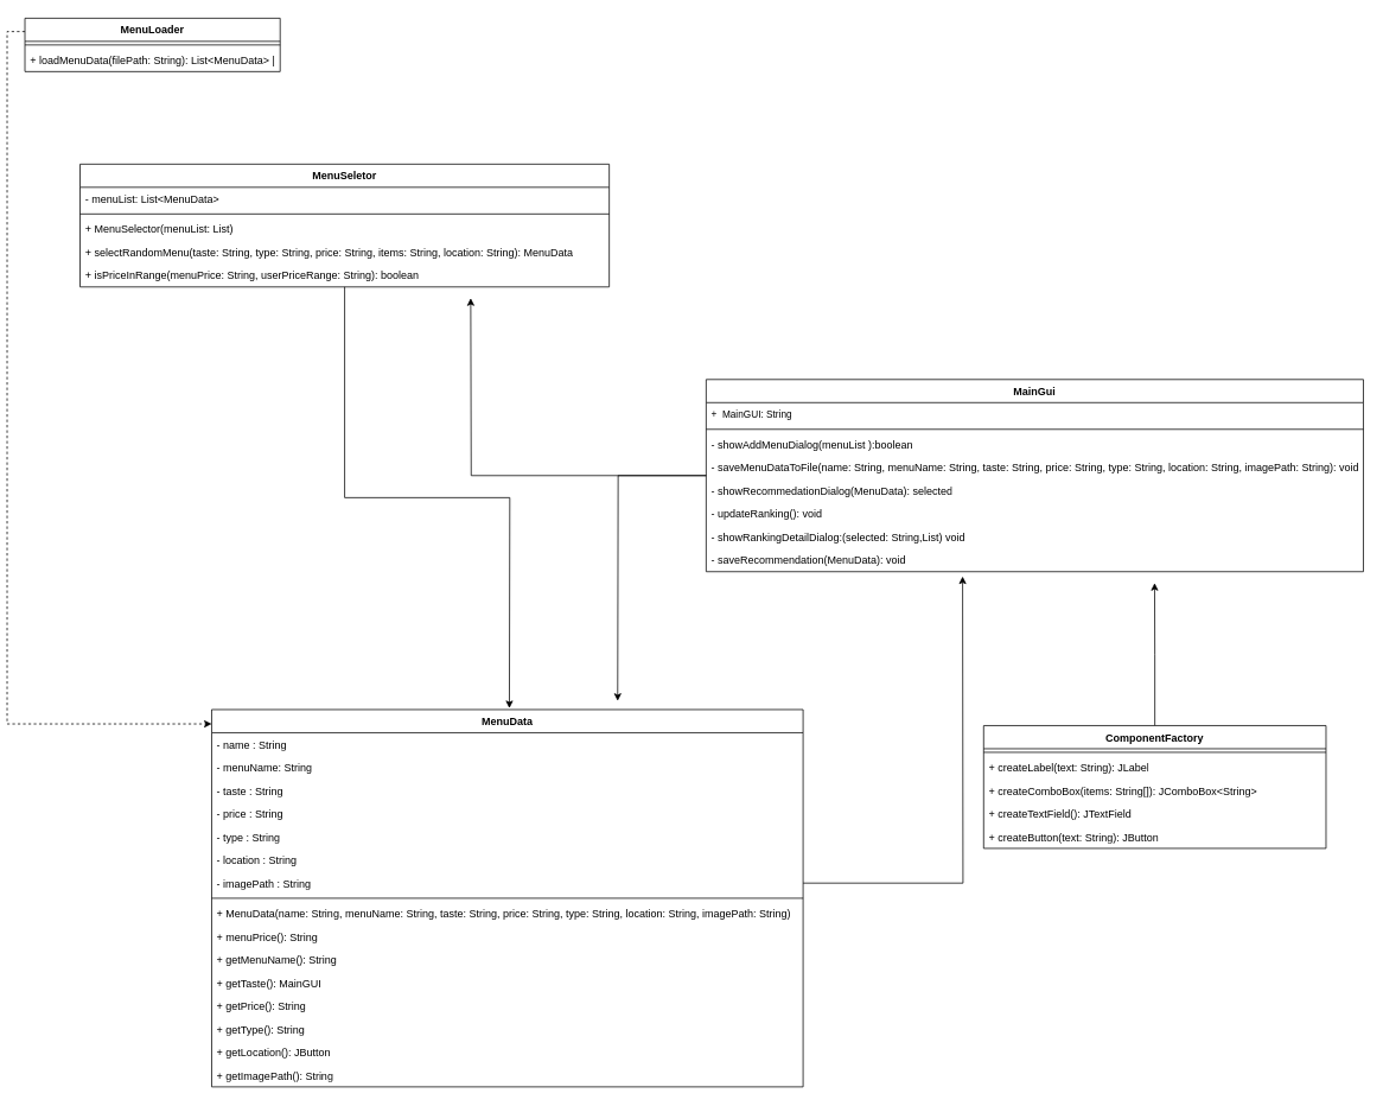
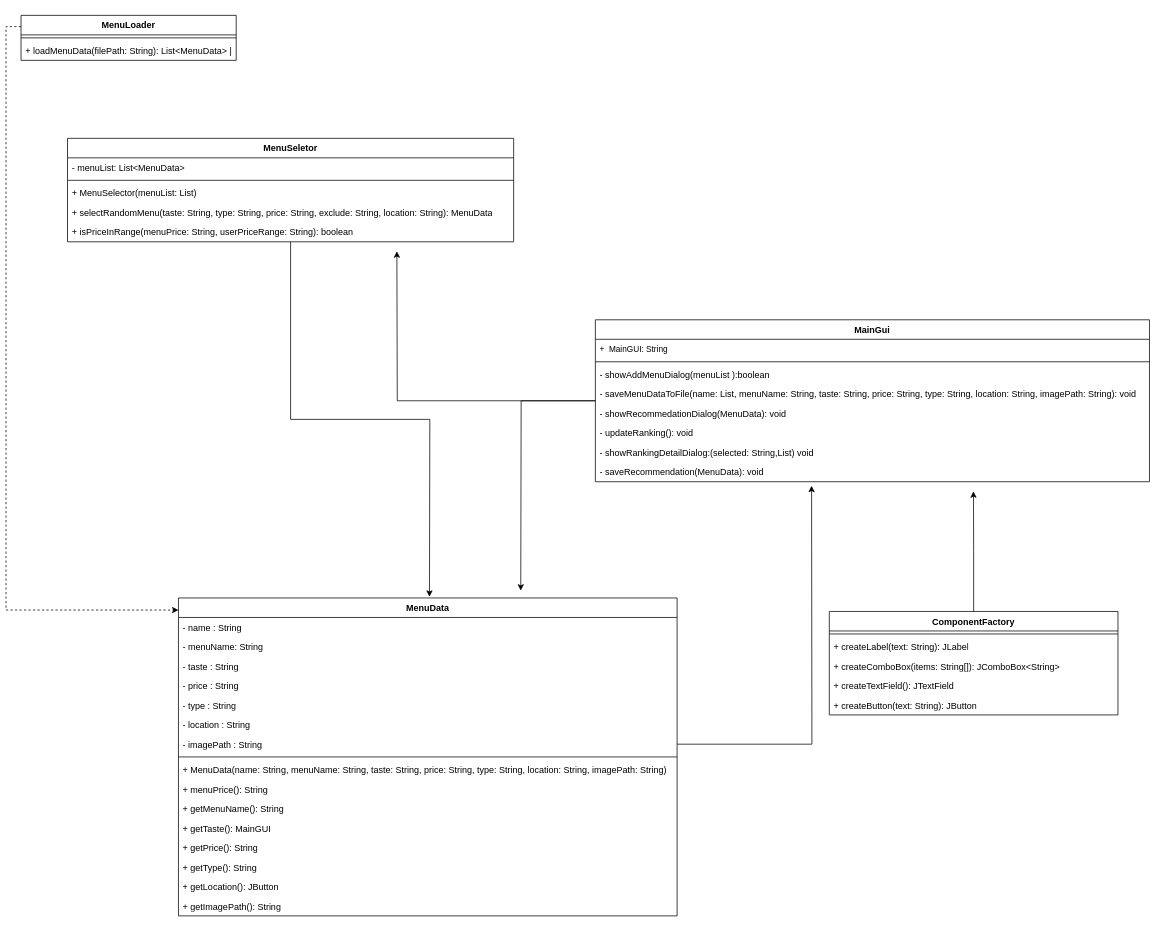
- <mxCell id="18" value="+ selectRandomMenu(taste: String, type: String, price: String, items: String, location: String): MenuData" style="text;strokeColor=none;fillColor=none;align=left;verticalAlign=top;spacingLeft=4;spacingRight=4;overflow=hidden;rotatable=0;points=[[0,0.5],[1,0.5]];portConstraint=eastwest;whiteSpace=wrap;html=1;" vertex="1" parent="14"><mxGeometry y="86" width="595" height="26" as="geometry" /></mxCell>
+ <mxCell id="18" value="+ selectRandomMenu(taste: String, type: String, price: String, exclude: String, location: String): MenuData" style="text;strokeColor=none;fillColor=none;align=left;verticalAlign=top;spacingLeft=4;spacingRight=4;overflow=hidden;rotatable=0;points=[[0,0.5],[1,0.5]];portConstraint=eastwest;whiteSpace=wrap;html=1;" vertex="1" parent="14"><mxGeometry y="86" width="595" height="26" as="geometry" /></mxCell>
- <mxCell id="8" value="&lt;font&gt;- saveMenuDataToFile(name: String, menuName: String, taste: String, price: String, type: String, location: String, imagePath: String): void&lt;br&gt;&lt;/font&gt;" style="text;strokeColor=none;fillColor=none;align=left;verticalAlign=top;spacingLeft=4;spacingRight=4;overflow=hidden;rotatable=0;points=[[0,0.5],[1,0.5]];portConstraint=eastwest;whiteSpace=wrap;html=1;fontSize=12;" vertex="1" parent="4"><mxGeometry y="86" width="739" height="26" as="geometry" /></mxCell>
+ <mxCell id="8" value="&lt;font&gt;- saveMenuDataToFile(name: List, menuName: String, taste: String, price: String, type: String, location: String, imagePath: String): void&lt;br&gt;&lt;/font&gt;" style="text;strokeColor=none;fillColor=none;align=left;verticalAlign=top;spacingLeft=4;spacingRight=4;overflow=hidden;rotatable=0;points=[[0,0.5],[1,0.5]];portConstraint=eastwest;whiteSpace=wrap;html=1;fontSize=12;" vertex="1" parent="4"><mxGeometry y="86" width="739" height="26" as="geometry" /></mxCell>
- <mxCell id="9" value="&lt;font&gt;- showRecommedationDialog(MenuData): selected&lt;/font&gt;&lt;div&gt;&lt;div&gt;&lt;br&gt;&lt;/div&gt;&lt;/div&gt;" style="text;strokeColor=none;fillColor=none;align=left;verticalAlign=top;spacingLeft=4;spacingRight=4;overflow=hidden;rotatable=0;points=[[0,0.5],[1,0.5]];portConstraint=eastwest;whiteSpace=wrap;html=1;fontSize=12;" vertex="1" parent="4"><mxGeometry y="112" width="739" height="26" as="geometry" /></mxCell>
+ <mxCell id="9" value="&lt;font&gt;- showRecommedationDialog(MenuData): void&lt;/font&gt;&lt;div&gt;&lt;div&gt;&lt;br&gt;&lt;/div&gt;&lt;/div&gt;" style="text;strokeColor=none;fillColor=none;align=left;verticalAlign=top;spacingLeft=4;spacingRight=4;overflow=hidden;rotatable=0;points=[[0,0.5],[1,0.5]];portConstraint=eastwest;whiteSpace=wrap;html=1;fontSize=12;" vertex="1" parent="4"><mxGeometry y="112" width="739" height="26" as="geometry" /></mxCell>
